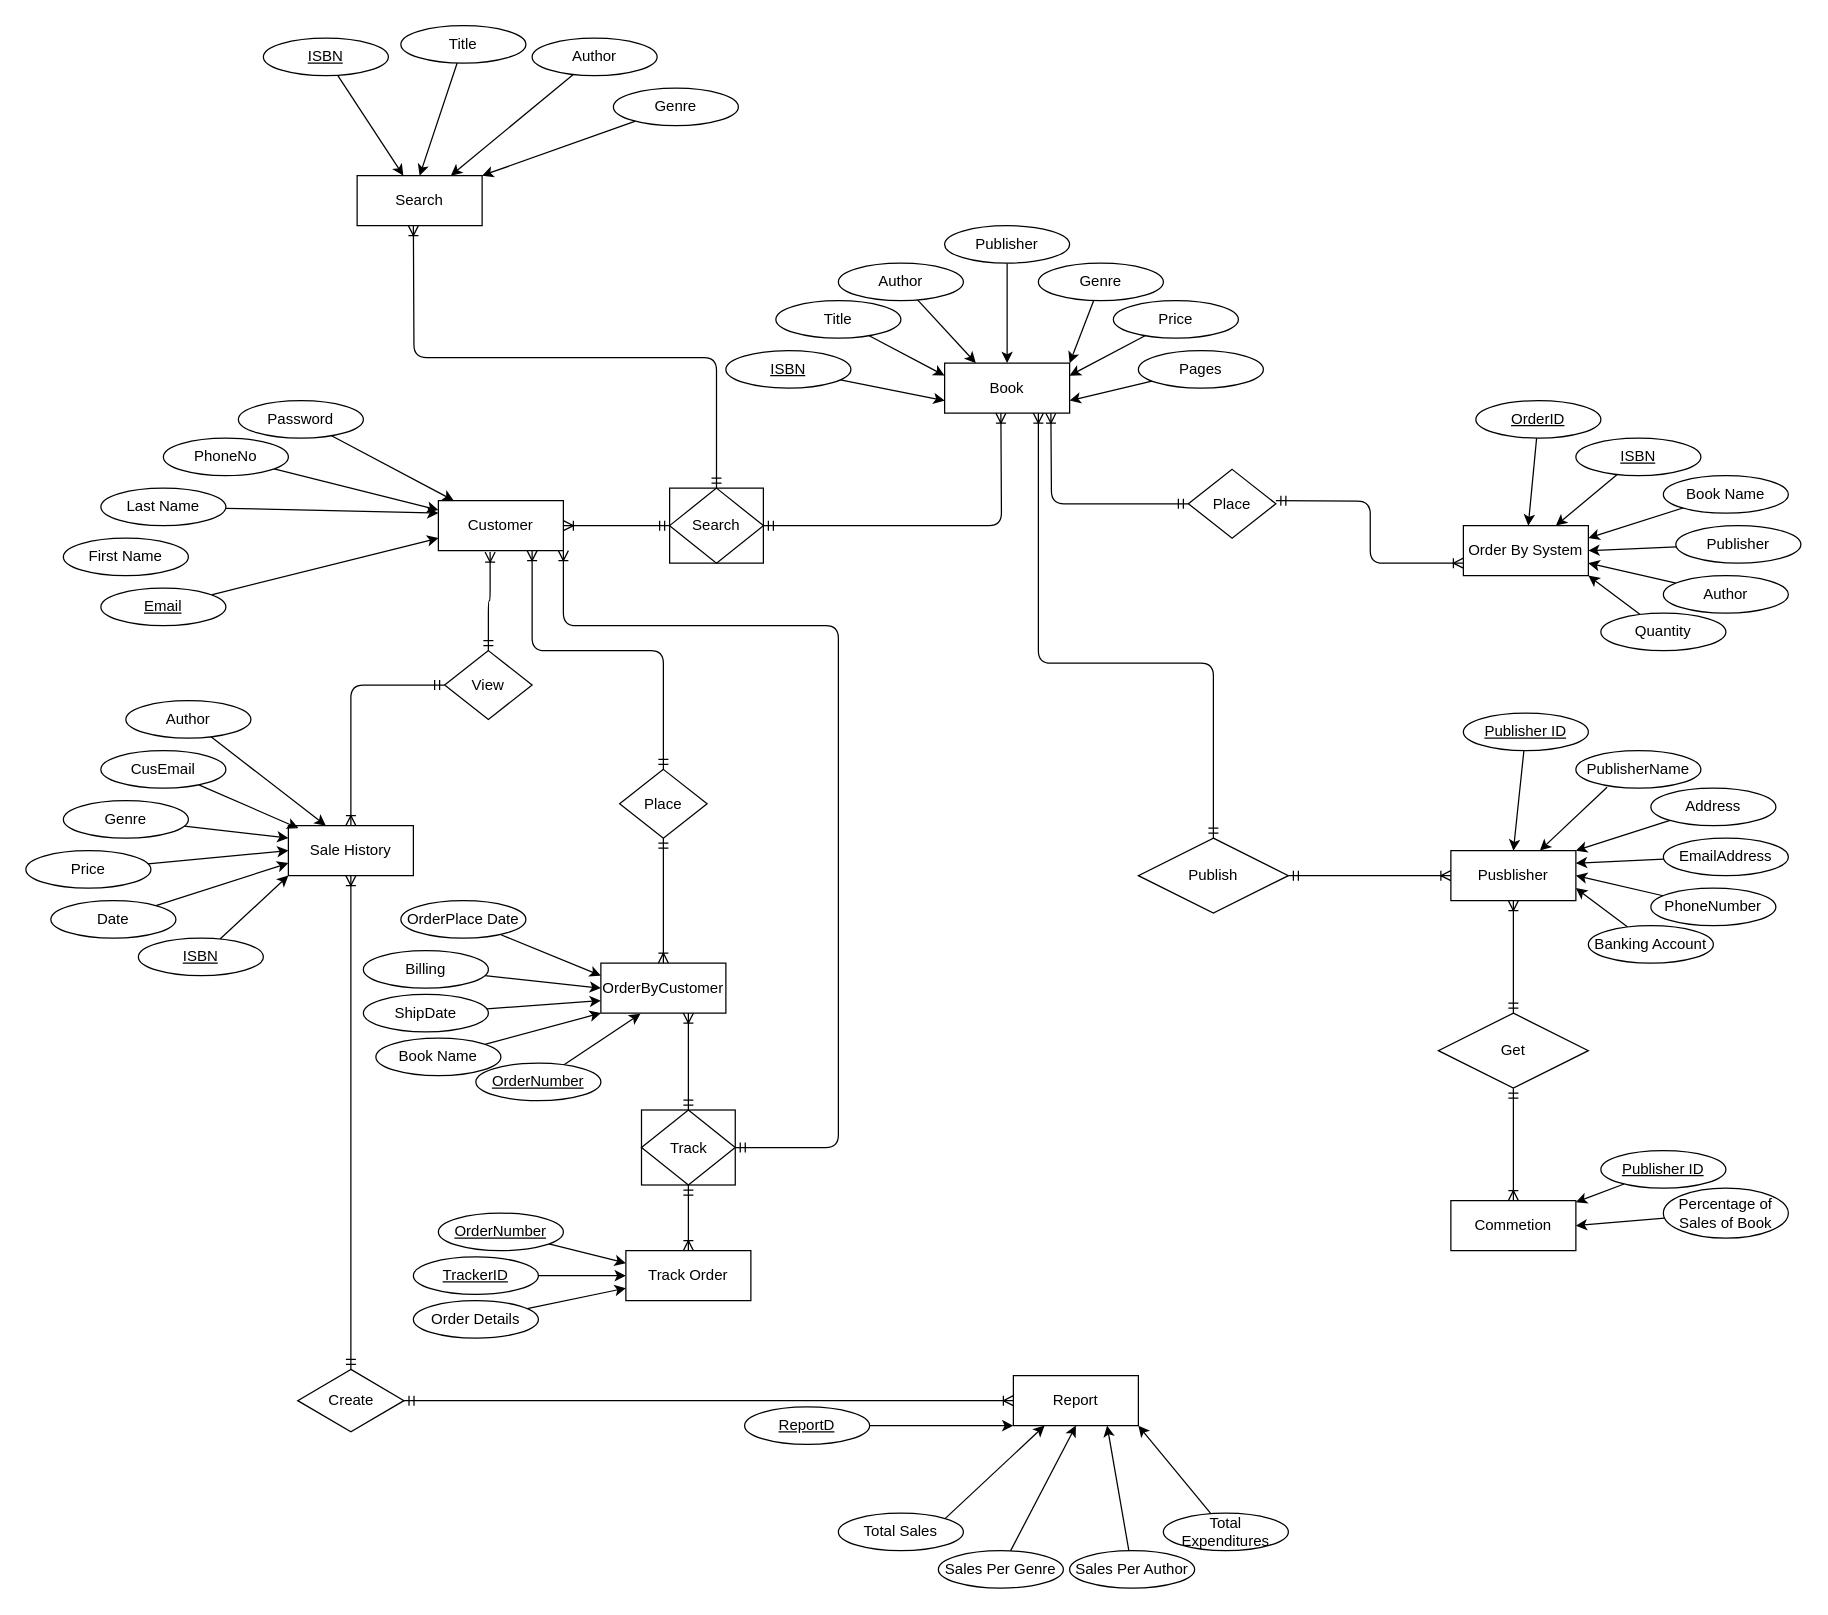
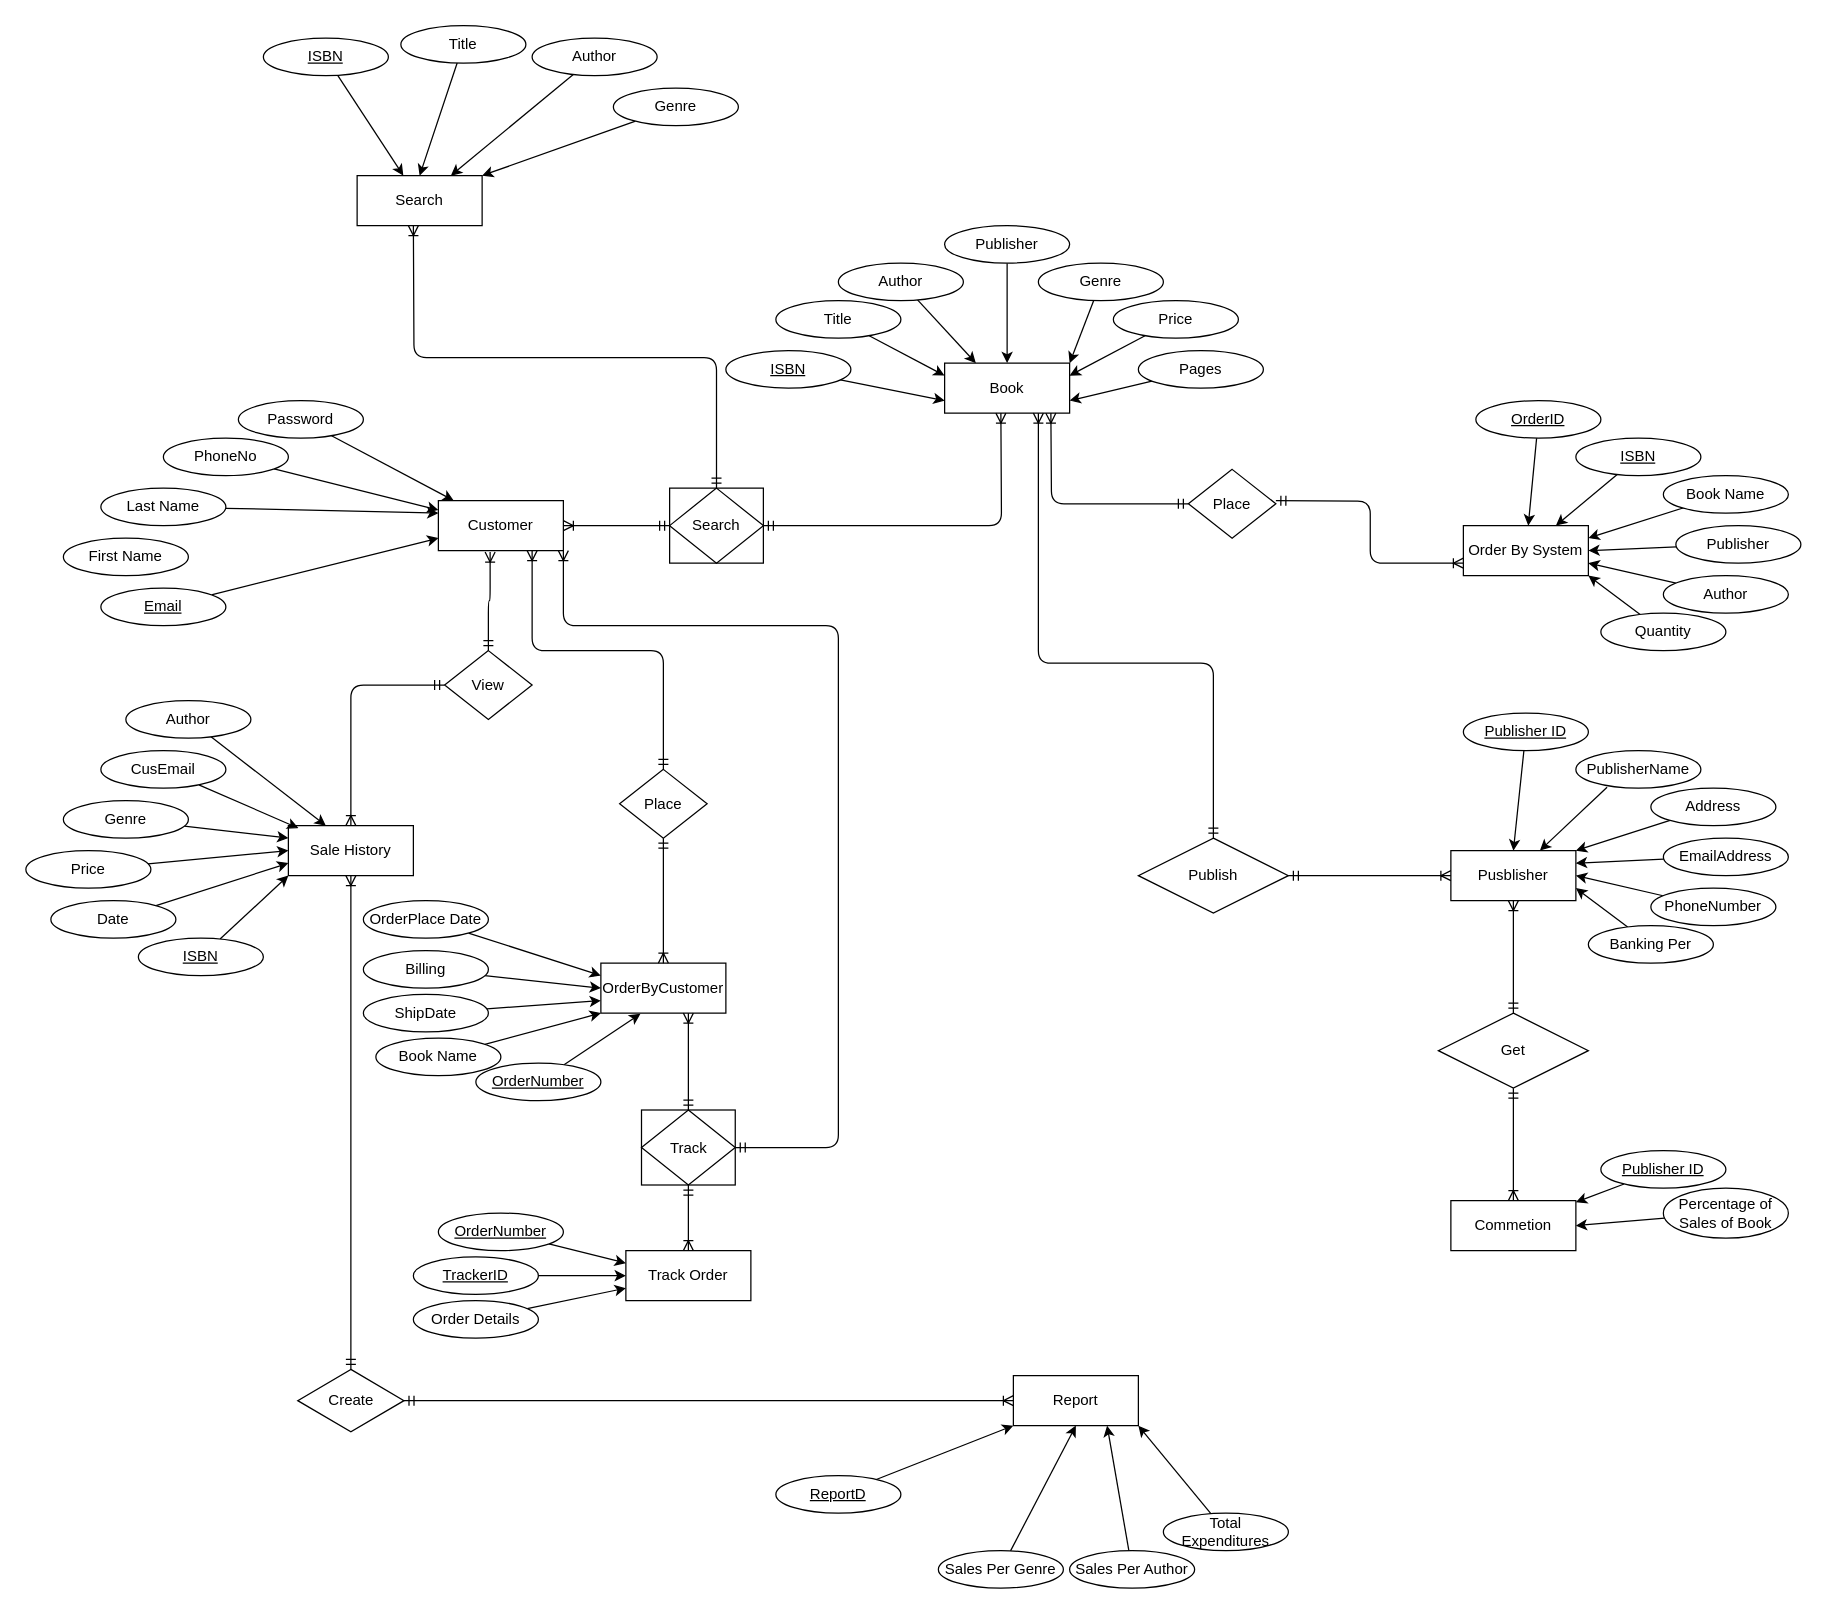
- <mxCell id="63" value="OrderPlace Date" style="ellipse;whiteSpace=wrap;html=1;align=center;" vertex="1" parent="1"><mxGeometry x="320" y="720" width="100" height="30" as="geometry" /></mxCell>
+ <mxCell id="63" value="OrderPlace Date" style="ellipse;whiteSpace=wrap;html=1;align=center;" vertex="1" parent="1"><mxGeometry x="290" y="720" width="100" height="30" as="geometry" /></mxCell>
- <mxCell id="89" value="Banking Account" style="ellipse;whiteSpace=wrap;html=1;align=center;" vertex="1" parent="1"><mxGeometry x="1270" y="740" width="100" height="30" as="geometry" /></mxCell>
+ <mxCell id="89" value="Banking Per" style="ellipse;whiteSpace=wrap;html=1;align=center;" vertex="1" parent="1"><mxGeometry x="1270" y="740" width="100" height="30" as="geometry" /></mxCell>
- <mxCell id="100" value="ReportD" style="ellipse;whiteSpace=wrap;html=1;align=center;fontStyle=4;" vertex="1" parent="1"><mxGeometry x="595" y="1125" width="100" height="30" as="geometry" /></mxCell>
+ <mxCell id="100" value="ReportD" style="ellipse;whiteSpace=wrap;html=1;align=center;fontStyle=4;" vertex="1" parent="1"><mxGeometry x="620" y="1180" width="100" height="30" as="geometry" /></mxCell>
- <mxCell id="101" style="edgeStyle=none;rounded=0;orthogonalLoop=1;jettySize=auto;html=1;entryX=0.25;entryY=1;entryDx=0;entryDy=0;exitX=1;exitY=0;exitDx=0;exitDy=0;" edge="1" parent="1" source="104" target="54"><mxGeometry relative="1" as="geometry"><mxPoint x="805" y="1120" as="targetPoint" /><mxPoint x="735" y="1120" as="sourcePoint" /></mxGeometry></mxCell>
- <mxCell id="104" value="Total Sales" style="ellipse;whiteSpace=wrap;html=1;align=center;" vertex="1" parent="1"><mxGeometry x="670" y="1210" width="100" height="30" as="geometry" /></mxCell>
